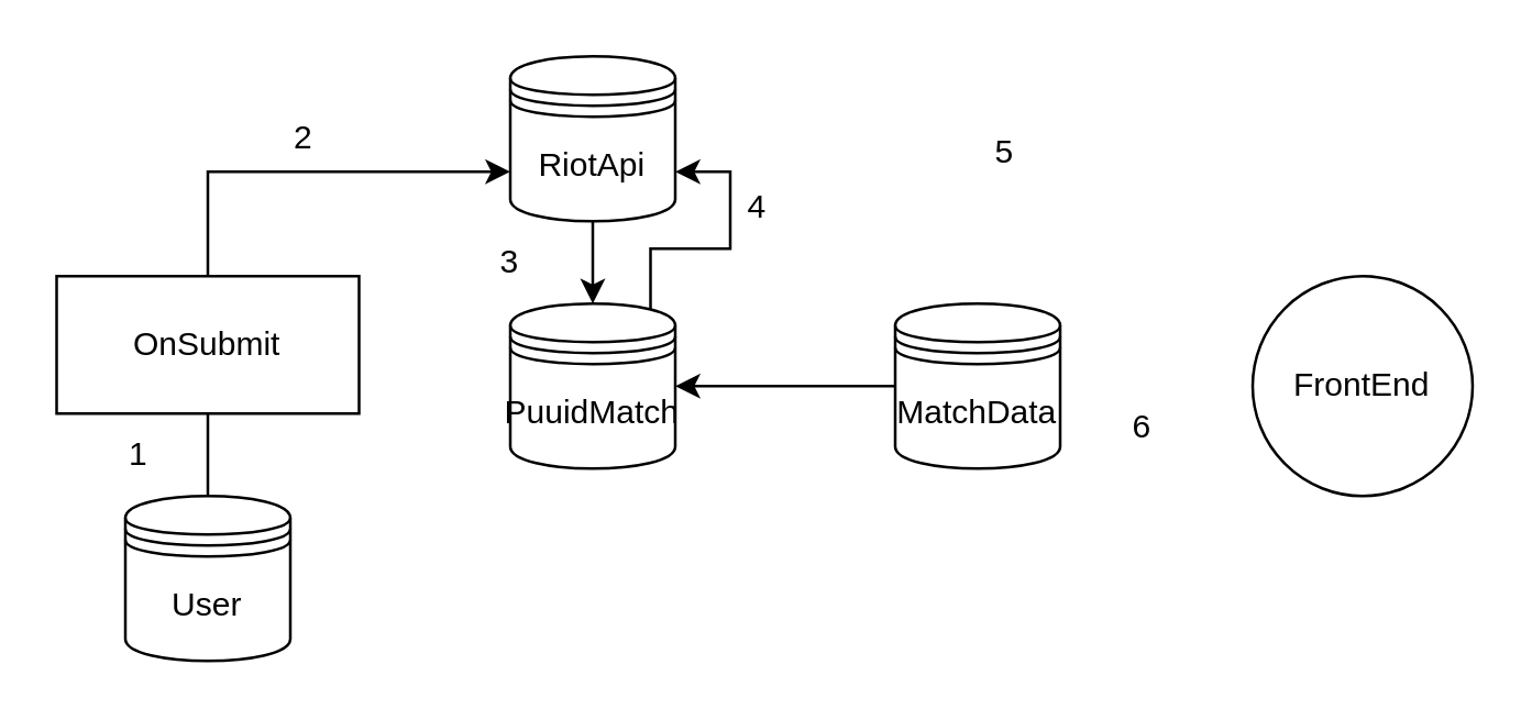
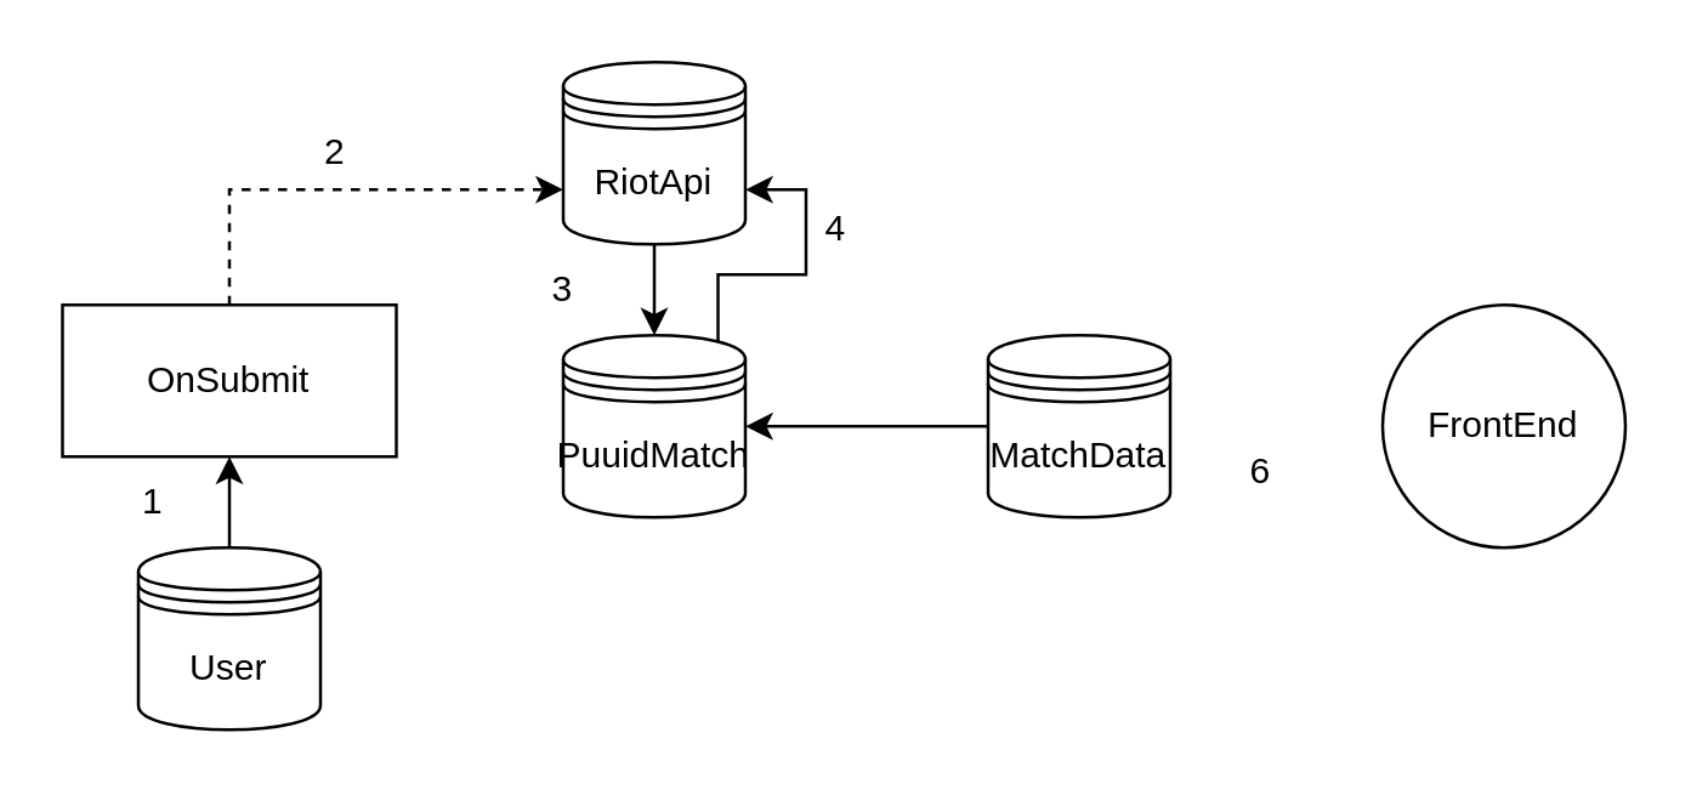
- <mxCell id="17" value="5" style="text;html=1;align=center;verticalAlign=middle;whiteSpace=wrap;rounded=0;" vertex="1" parent="1"><mxGeometry x="335" y="40" width="60" height="30" as="geometry" /></mxCell>
- <mxCell id="4" style="edgeStyle=orthogonalEdgeStyle;rounded=0;orthogonalLoop=1;jettySize=auto;html=1;exitX=0.5;exitY=0;exitDx=0;exitDy=0;entryX=0;entryY=0.7;entryDx=0;entryDy=0;" edge="1" parent="1" source="5" target="7"><mxGeometry relative="1" as="geometry" /></mxCell>
+ <mxCell id="4" style="edgeStyle=orthogonalEdgeStyle;rounded=0;orthogonalLoop=1;jettySize=auto;html=1;exitX=0.5;exitY=0;exitDx=0;exitDy=0;entryX=0;entryY=0.7;entryDx=0;entryDy=0;dashed=1;" edge="1" parent="1" source="5" target="7"><mxGeometry relative="1" as="geometry" /></mxCell>
- <mxCell id="2" style="edgeStyle=orthogonalEdgeStyle;rounded=0;orthogonalLoop=1;jettySize=auto;html=1;exitX=0.5;exitY=0;exitDx=0;exitDy=0;entryX=0.5;entryY=1;entryDx=0;entryDy=0;endArrow=none;" edge="1" parent="1" source="3" target="5"><mxGeometry relative="1" as="geometry" /></mxCell>
+ <mxCell id="2" style="edgeStyle=orthogonalEdgeStyle;rounded=0;orthogonalLoop=1;jettySize=auto;html=1;exitX=0.5;exitY=0;exitDx=0;exitDy=0;entryX=0.5;entryY=1;entryDx=0;entryDy=0;" edge="1" parent="1" source="3" target="5"><mxGeometry relative="1" as="geometry" /></mxCell>
